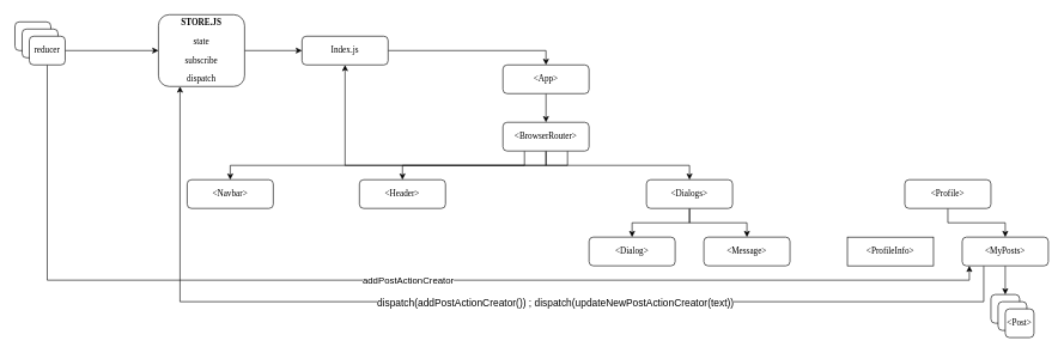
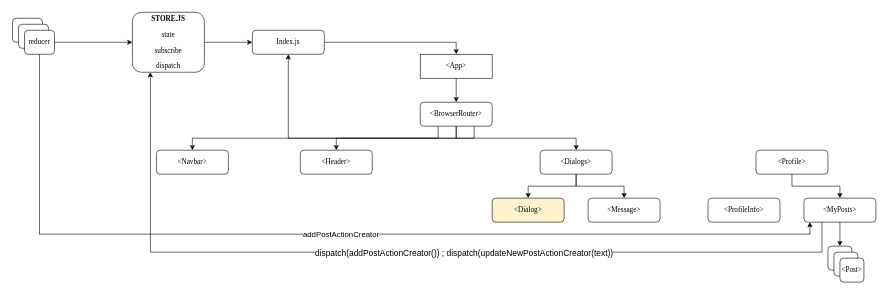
- <mxCell id="5" value="&lt;p&gt;&lt;font face=&quot;Verdana&quot;&gt;&amp;lt;App&amp;gt;&lt;/font&gt;&lt;/p&gt;" style="rounded=1;whiteSpace=wrap;html=1;" parent="1" vertex="1"><mxGeometry x="700" y="90" width="120" height="40" as="geometry" /></mxCell>
+ <mxCell id="5" value="&lt;p&gt;&lt;font face=&quot;Verdana&quot;&gt;&amp;lt;App&amp;gt;&lt;/font&gt;&lt;/p&gt;" style="whiteSpace=wrap;html=1;rounded=0;" parent="1" vertex="1"><mxGeometry x="700" y="90" width="120" height="40" as="geometry" /></mxCell>
- <mxCell id="18" value="&lt;p&gt;&lt;font face=&quot;Verdana&quot;&gt;&amp;lt;Dialog&amp;gt;&lt;/font&gt;&lt;/p&gt;" style="rounded=1;whiteSpace=wrap;html=1;" parent="1" vertex="1"><mxGeometry x="820" y="330" width="120" height="40" as="geometry" /></mxCell>
+ <mxCell id="18" value="&lt;p&gt;&lt;font face=&quot;Verdana&quot;&gt;&amp;lt;Dialog&amp;gt;&lt;/font&gt;&lt;/p&gt;" style="rounded=1;whiteSpace=wrap;html=1;fillColor=#fff2cc;" parent="1" vertex="1"><mxGeometry x="820" y="330" width="120" height="40" as="geometry" /></mxCell>
- <mxCell id="20" value="&lt;p&gt;&lt;font face=&quot;Verdana&quot;&gt;&amp;lt;ProfileInfo&amp;gt;&lt;/font&gt;&lt;/p&gt;" style="whiteSpace=wrap;html=1;rounded=0;" parent="1" vertex="1"><mxGeometry x="1180" y="330" width="120" height="40" as="geometry" /></mxCell>
+ <mxCell id="20" value="&lt;p&gt;&lt;font face=&quot;Verdana&quot;&gt;&amp;lt;ProfileInfo&amp;gt;&lt;/font&gt;&lt;/p&gt;" style="rounded=1;whiteSpace=wrap;html=1;" parent="1" vertex="1"><mxGeometry x="1180" y="330" width="120" height="40" as="geometry" /></mxCell>
